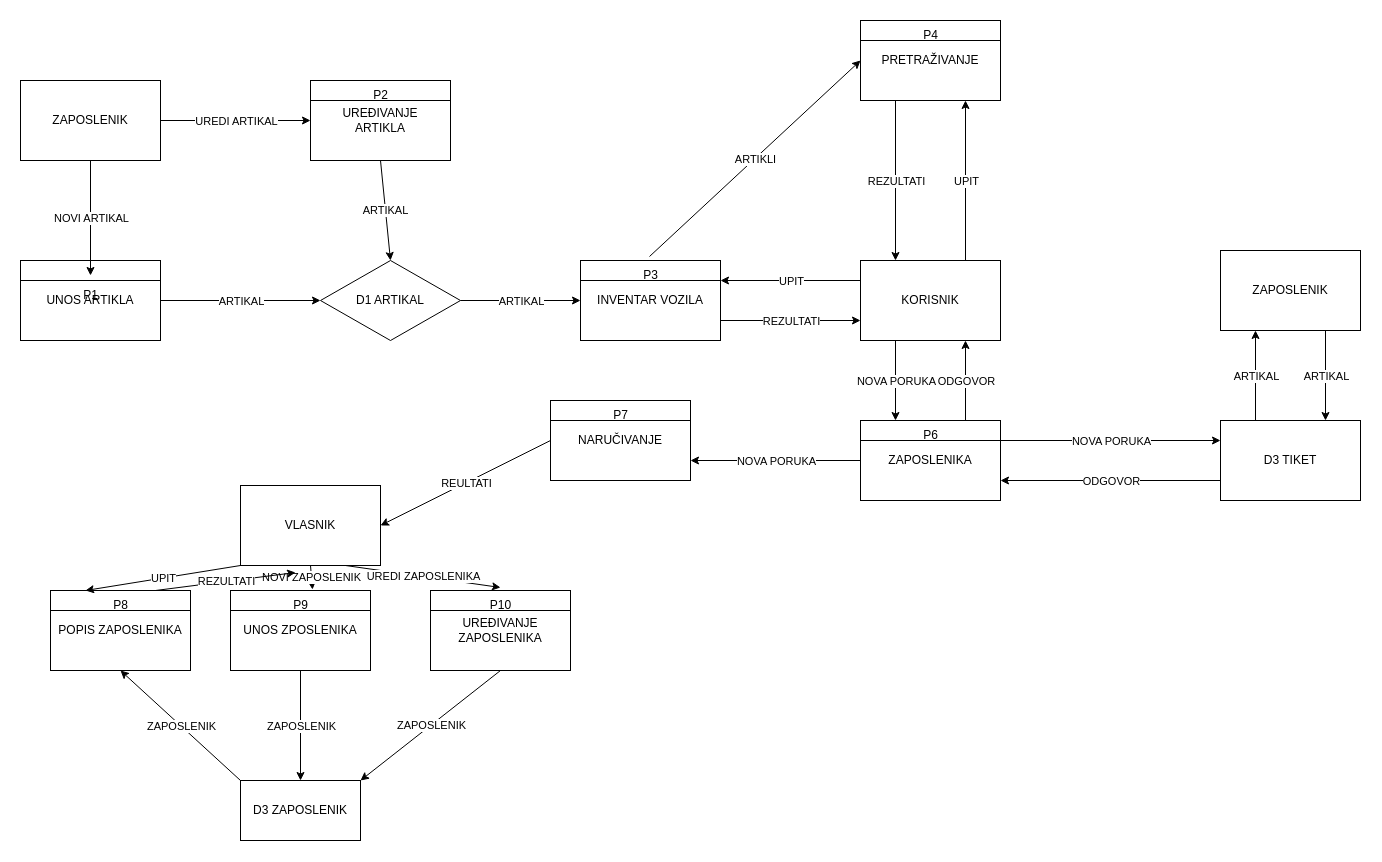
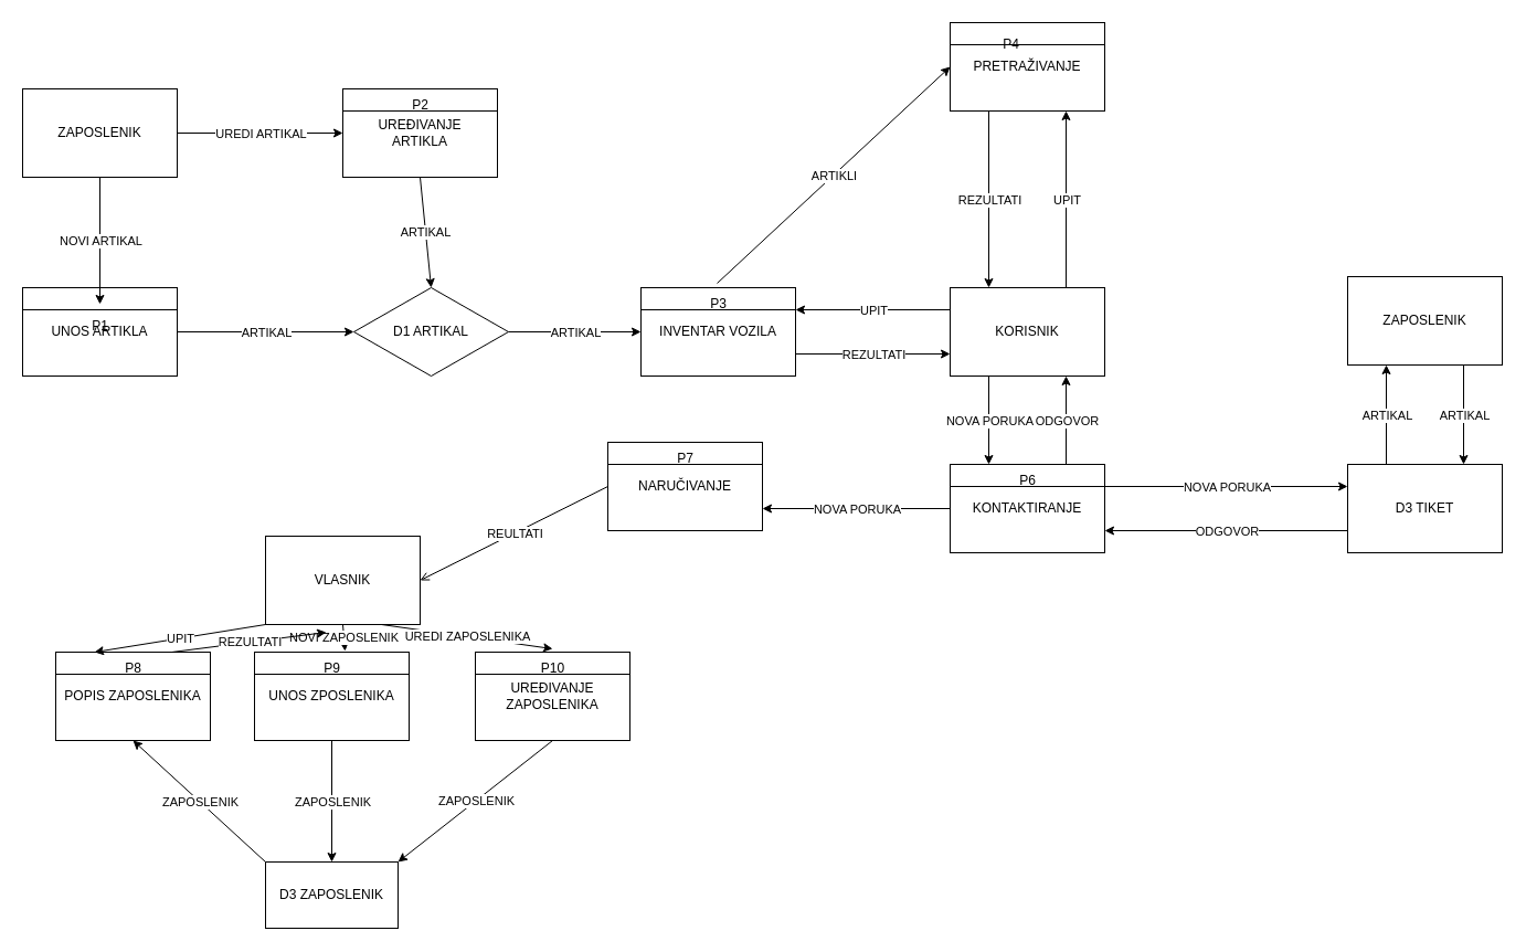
- <mxCell id="30" value="P4" style="text;html=1;align=center;verticalAlign=middle;resizable=0;points=[];autosize=1;strokeColor=none;fillColor=none;" vertex="1" parent="1"><mxGeometry x="910" y="20" width="40" height="30" as="geometry" /></mxCell>
+ <mxCell id="30" value="P4" style="text;html=1;align=center;verticalAlign=middle;resizable=0;points=[];autosize=1;strokeColor=none;fillColor=none;" vertex="1" parent="1"><mxGeometry x="895" y="25" width="40" height="30" as="geometry" /></mxCell>
- <mxCell id="12" value="ZAPOSLENIKA" style="rounded=0;whiteSpace=wrap;html=1;" vertex="1" parent="1"><mxGeometry x="860" y="420" width="140" height="80" as="geometry" /></mxCell>
+ <mxCell id="12" value="KONTAKTIRANJE" style="rounded=0;whiteSpace=wrap;html=1;" vertex="1" parent="1"><mxGeometry x="860" y="420" width="140" height="80" as="geometry" /></mxCell>
- <mxCell id="76" value="" style="endArrow=classic;html=1;rounded=0;exitX=0;exitY=0.5;exitDx=0;exitDy=0;entryX=1;entryY=0.5;entryDx=0;entryDy=0;" edge="1" parent="1" source="20" target="9"><mxGeometry relative="1" as="geometry"><mxPoint x="540" y="660" as="sourcePoint" /><mxPoint x="640" y="660" as="targetPoint" /></mxGeometry></mxCell>
+ <mxCell id="76" value="" style="endArrow=open;html=1;rounded=0;exitX=0;exitY=0.5;exitDx=0;exitDy=0;entryX=1;entryY=0.5;entryDx=0;entryDy=0;" edge="1" parent="1" source="20" target="9"><mxGeometry relative="1" as="geometry"><mxPoint x="540" y="660" as="sourcePoint" /><mxPoint x="640" y="660" as="targetPoint" /></mxGeometry></mxCell>
